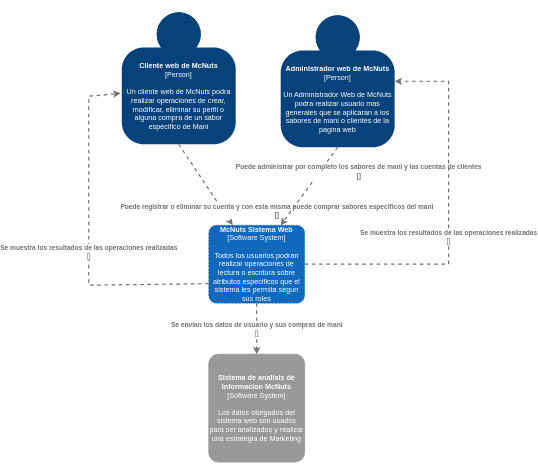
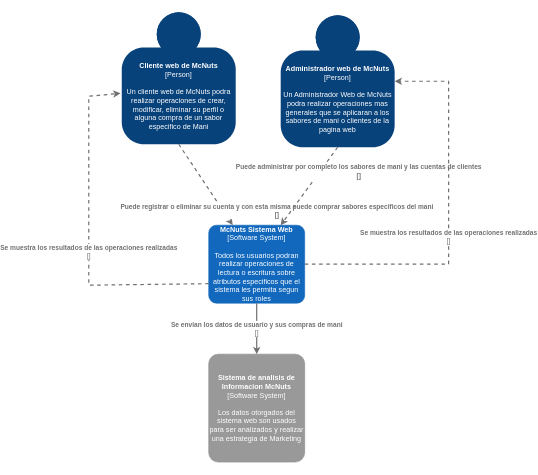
- <mxCell id="4" value="&lt;b&gt;Administrador web de McNuts&lt;/b&gt;&lt;div&gt;[Person]&lt;/div&gt;&lt;br&gt;&lt;div&gt;Un Administrador Web de McNuts podra realizar usuario mas generales que se aplicaran a los sabores de mani o clientes de la pagina web&lt;/div&gt;" style="html=1;dashed=0;whitespace=wrap;fillColor=#08427b;strokeColor=none;fontColor=#ffffff;shape=mxgraph.c4.person;align=center;metaEdit=1;points=[[0.5,0,0],[1,0.5,0],[1,0.75,0],[0.75,1,0],[0.5,1,0],[0.25,1,0],[0,0.75,0],[0,0.5,0]];metaData={&quot;c4Type&quot;:{&quot;editable&quot;:false}};whiteSpace=wrap;" parent="1" vertex="1"><mxGeometry x="340" y="25" width="190" height="220" as="geometry" /></mxCell>
+ <mxCell id="4" value="&lt;b&gt;Administrador web de McNuts&lt;/b&gt;&lt;div&gt;[Person]&lt;/div&gt;&lt;br&gt;&lt;div&gt;Un Administrador Web de McNuts podra realizar operaciones mas generales que se aplicaran a los sabores de mani o clientes de la pagina web&lt;/div&gt;" style="html=1;dashed=0;whitespace=wrap;fillColor=#08427b;strokeColor=none;fontColor=#ffffff;shape=mxgraph.c4.person;align=center;metaEdit=1;points=[[0.5,0,0],[1,0.5,0],[1,0.75,0],[0.75,1,0],[0.5,1,0],[0.25,1,0],[0,0.75,0],[0,0.5,0]];metaData={&quot;c4Type&quot;:{&quot;editable&quot;:false}};whiteSpace=wrap;" parent="1" vertex="1"><mxGeometry x="340" y="25" width="190" height="220" as="geometry" /></mxCell>
- <mxCell id="3" value="&lt;b&gt;McNuts Sistema Web&lt;/b&gt;&lt;div&gt;[Software System]&lt;/div&gt;&lt;br&gt;&lt;div&gt;Todos los usuarios podran realizar operaciones de lectura o escritura sobre atributos especificos que el sistema les permita segun sus roles&lt;/div&gt;" style="rounded=1;whiteSpace=wrap;html=1;labelBackgroundColor=none;fillColor=#1168BD;fontColor=#ffffff;align=center;arcSize=10;strokeColor=#1168BD;metaEdit=1;metaData={&quot;c4Type&quot;:{&quot;editable&quot;:false}};points=[[0.25,0,0],[0.5,0,0],[0.75,0,0],[1,0.25,0],[1,0.5,0],[1,0.75,0],[0.75,1,0],[0.5,1,0],[0.25,1,0],[0,0.75,0],[0,0.5,0],[0,0.25,0]];dashed=1;" parent="1" vertex="1"><mxGeometry x="220" y="375" width="160" height="130" as="geometry" /></mxCell>
+ <mxCell id="3" value="&lt;b&gt;McNuts Sistema Web&lt;/b&gt;&lt;div&gt;[Software System]&lt;/div&gt;&lt;br&gt;&lt;div&gt;Todos los usuarios podran realizar operaciones de lectura o escritura sobre atributos especificos que el sistema les permita segun sus roles&lt;/div&gt;" style="rounded=1;whiteSpace=wrap;html=1;labelBackgroundColor=none;fillColor=#1168BD;fontColor=#ffffff;align=center;arcSize=10;strokeColor=#1168BD;metaEdit=1;metaData={&quot;c4Type&quot;:{&quot;editable&quot;:false}};points=[[0.25,0,0],[0.5,0,0],[0.75,0,0],[1,0.25,0],[1,0.5,0],[1,0.75,0],[0.75,1,0],[0.5,1,0],[0.25,1,0],[0,0.75,0],[0,0.5,0],[0,0.25,0]];" parent="1" vertex="1"><mxGeometry x="220" y="375" width="160" height="130" as="geometry" /></mxCell>
- <mxCell id="8" value="&lt;div style=&quot;text-align: left&quot;&gt;&lt;div style=&quot;text-align: center&quot;&gt;&lt;b&gt;Se envian los datos de usuario y sus compras de mani&lt;/b&gt;&lt;/div&gt;&lt;div style=&quot;text-align: center&quot;&gt;[]&lt;/div&gt;&lt;/div&gt;" style="edgeStyle=none;rounded=0;html=1;entryX=0.5;entryY=0;jettySize=auto;orthogonalLoop=1;strokeColor=#707070;strokeWidth=2;fontColor=#707070;jumpStyle=none;dashed=1;metaEdit=1;metaData={&quot;c4Type&quot;:{&quot;editable&quot;:false}};align=center;exitX=0.5;exitY=1;exitDx=0;exitDy=0;exitPerimeter=0;entryDx=0;entryDy=0;entryPerimeter=0;" parent="1" source="3" target="7" edge="1"><mxGeometry width="160" relative="1" as="geometry"><mxPoint x="200" y="455" as="sourcePoint" /><mxPoint x="360" y="455" as="targetPoint" /></mxGeometry></mxCell>
+ <mxCell id="8" value="&lt;div style=&quot;text-align: left&quot;&gt;&lt;div style=&quot;text-align: center&quot;&gt;&lt;b&gt;Se envian los datos de usuario y sus compras de mani&lt;/b&gt;&lt;/div&gt;&lt;div style=&quot;text-align: center&quot;&gt;[]&lt;/div&gt;&lt;/div&gt;" style="edgeStyle=none;rounded=0;html=1;entryX=0.5;entryY=0;jettySize=auto;orthogonalLoop=1;strokeColor=#707070;strokeWidth=2;fontColor=#707070;jumpStyle=none;dashed=0;metaEdit=1;metaData={&quot;c4Type&quot;:{&quot;editable&quot;:false}};align=center;exitX=0.5;exitY=1;exitDx=0;exitDy=0;exitPerimeter=0;entryDx=0;entryDy=0;entryPerimeter=0;" parent="1" source="3" target="7" edge="1"><mxGeometry width="160" relative="1" as="geometry"><mxPoint x="200" y="455" as="sourcePoint" /><mxPoint x="360" y="455" as="targetPoint" /></mxGeometry></mxCell>
